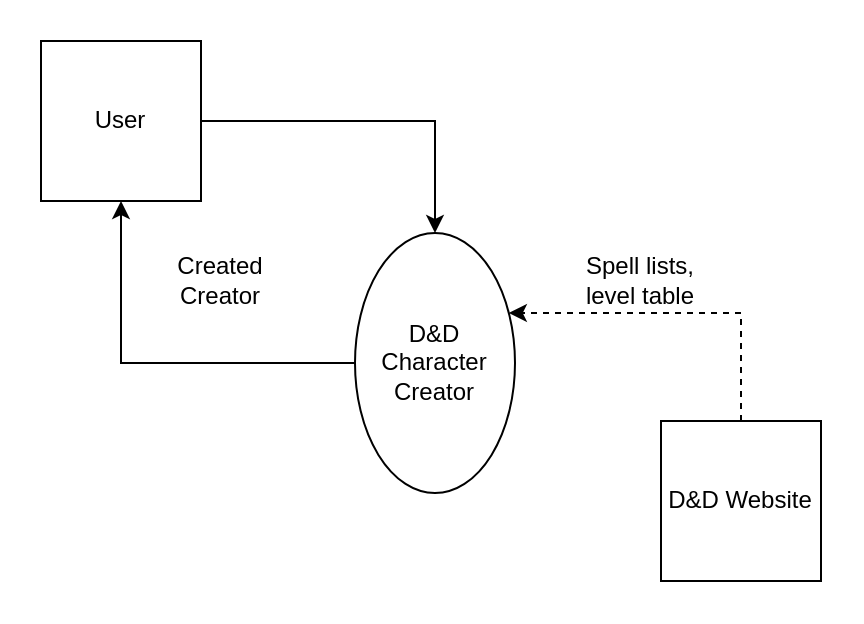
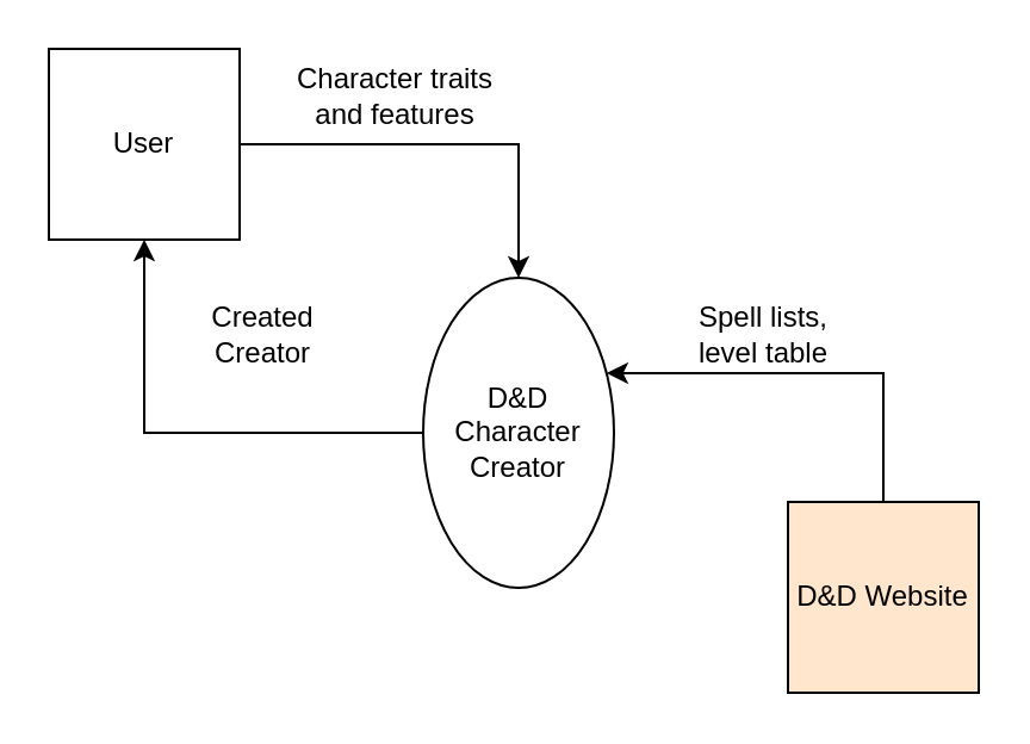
+ <mxCell id="8" value="Character traits and features" style="text;html=1;strokeColor=none;fillColor=none;align=center;verticalAlign=middle;whiteSpace=wrap;rounded=0;" parent="1" vertex="1"><mxGeometry x="114" y="30" width="103" height="20" as="geometry" /></mxCell>
- <mxCell id="4" value="" style="edgeStyle=orthogonalEdgeStyle;rounded=0;orthogonalLoop=1;jettySize=auto;html=1;dashed=1;" parent="1" source="5" target="3" edge="1"><mxGeometry relative="1" as="geometry"><Array as="points"><mxPoint x="370" y="156" /></Array></mxGeometry></mxCell>
+ <mxCell id="4" value="" style="edgeStyle=orthogonalEdgeStyle;rounded=0;orthogonalLoop=1;jettySize=auto;html=1;" parent="1" source="5" target="3" edge="1"><mxGeometry relative="1" as="geometry"><Array as="points"><mxPoint x="370" y="156" /></Array></mxGeometry></mxCell>
- <mxCell id="5" value="D&amp;amp;D Website" style="whiteSpace=wrap;html=1;aspect=fixed;" parent="1" vertex="1"><mxGeometry x="330" y="210" width="80" height="80" as="geometry" /></mxCell>
+ <mxCell id="5" value="D&amp;amp;D Website" style="whiteSpace=wrap;html=1;aspect=fixed;fillColor=#ffe6cc;" parent="1" vertex="1"><mxGeometry x="330" y="210" width="80" height="80" as="geometry" /></mxCell>
